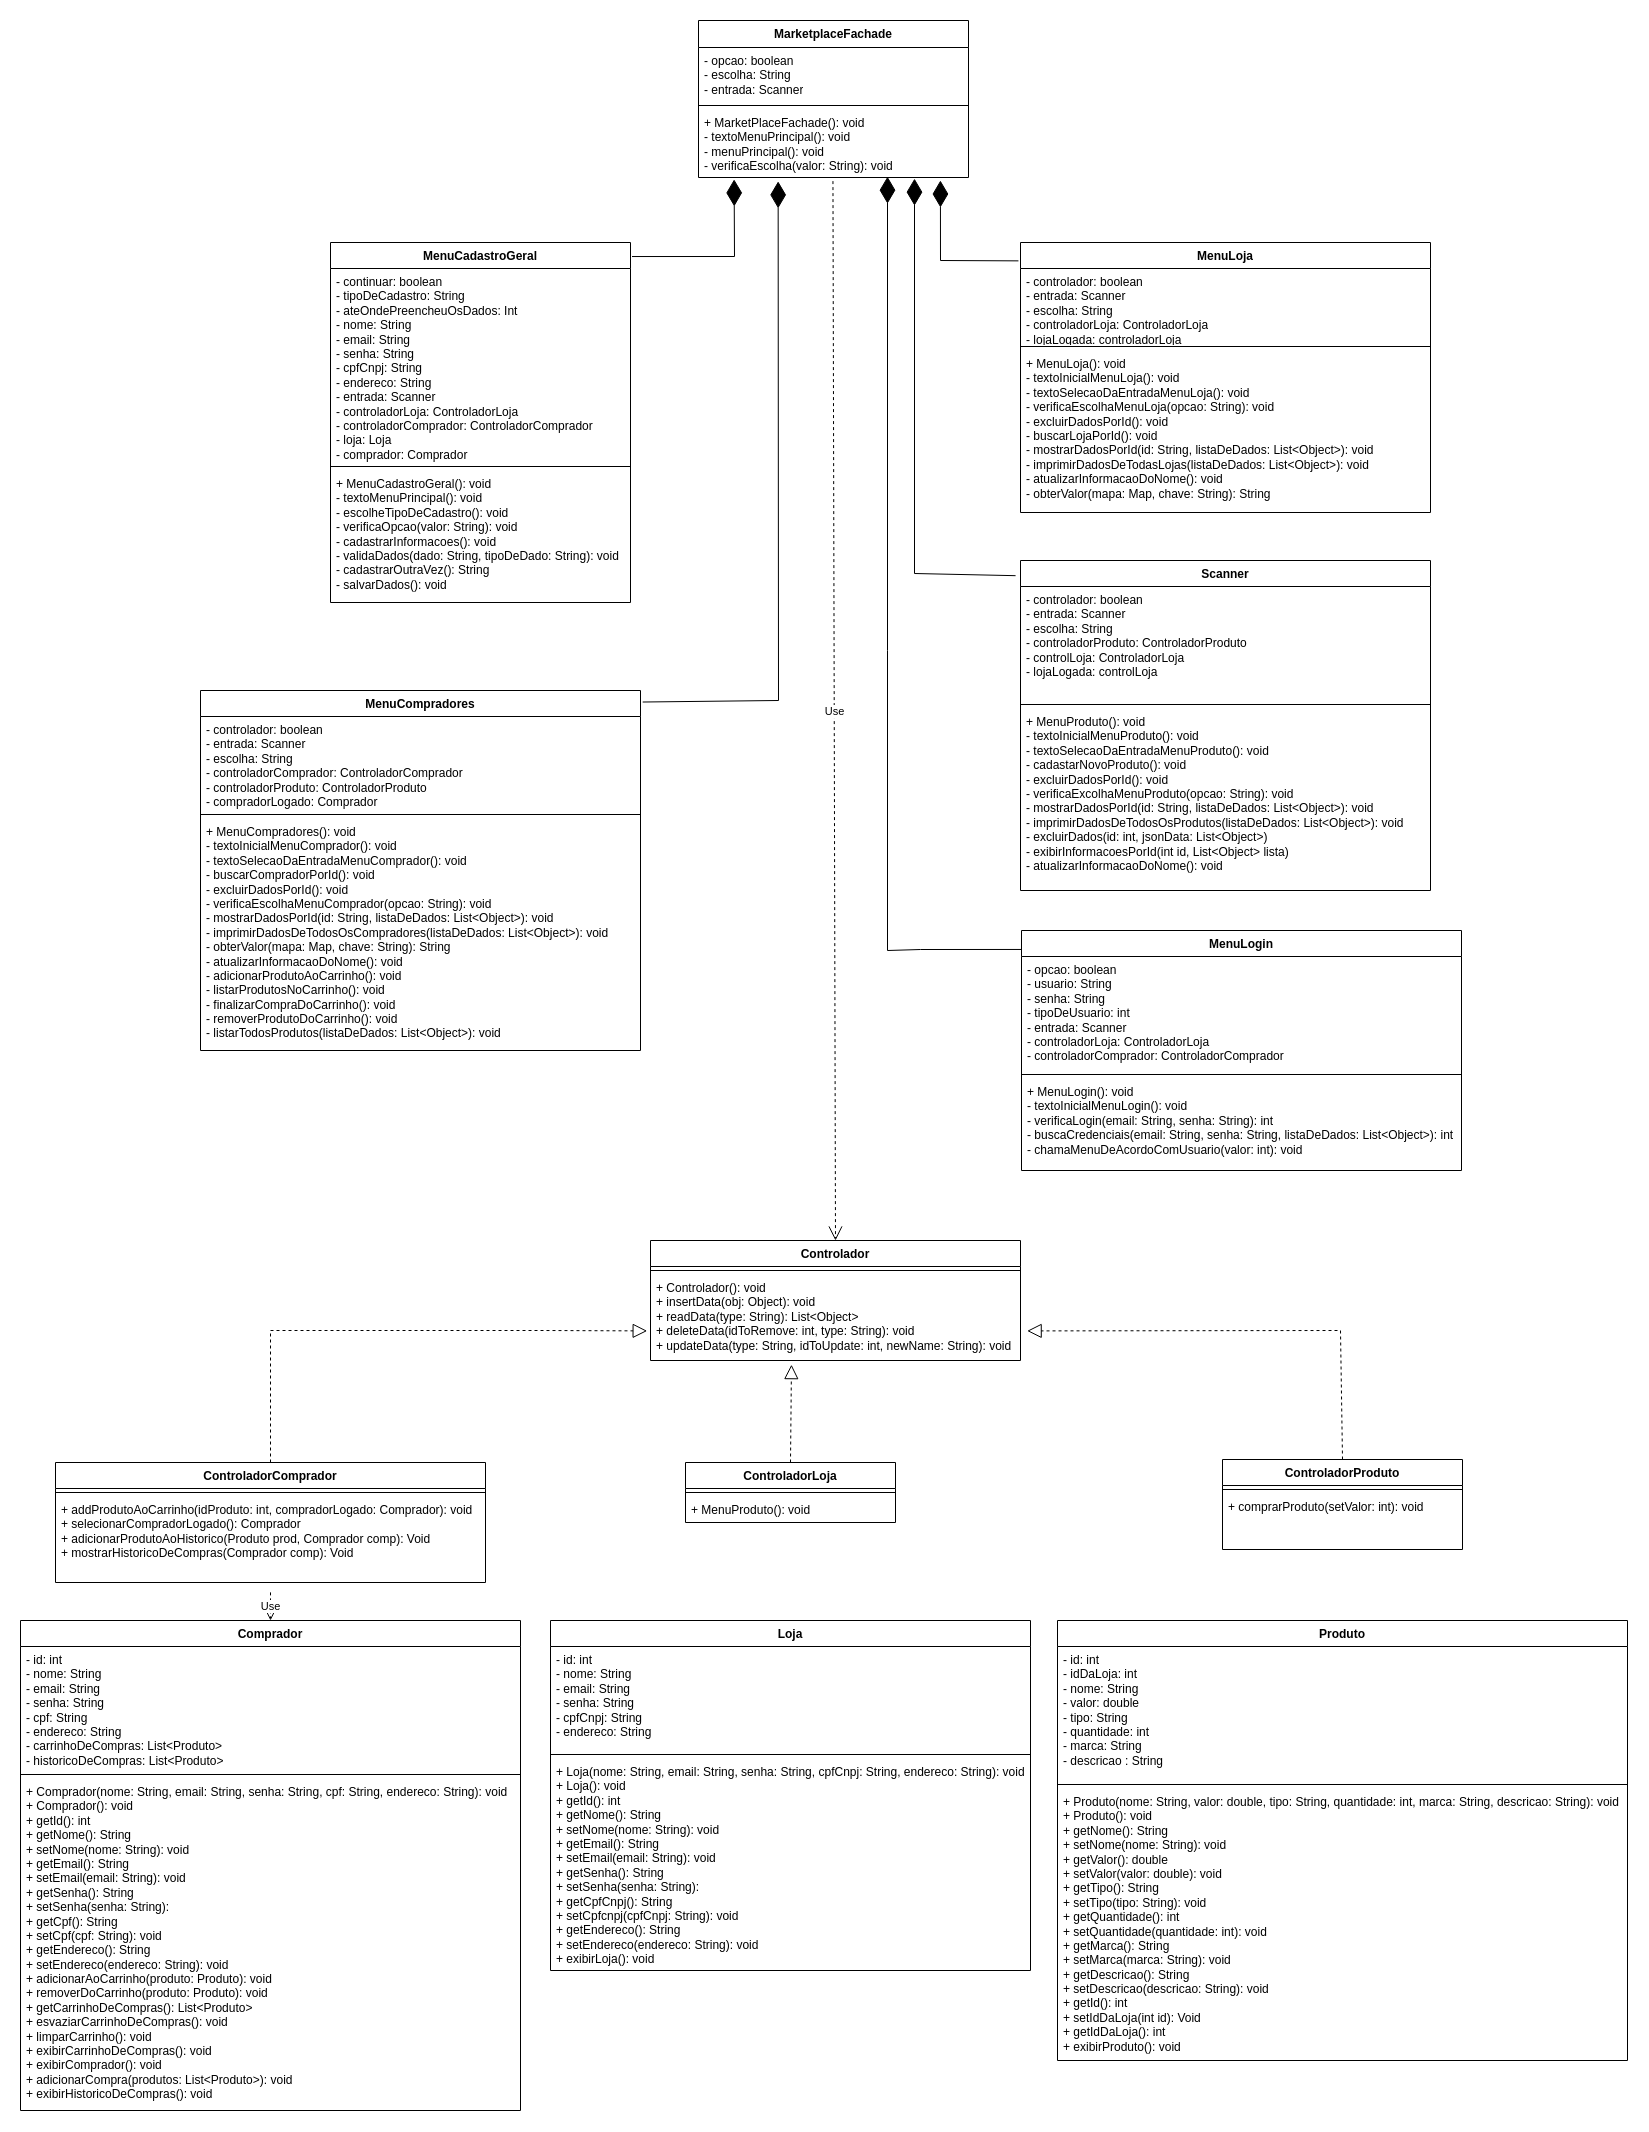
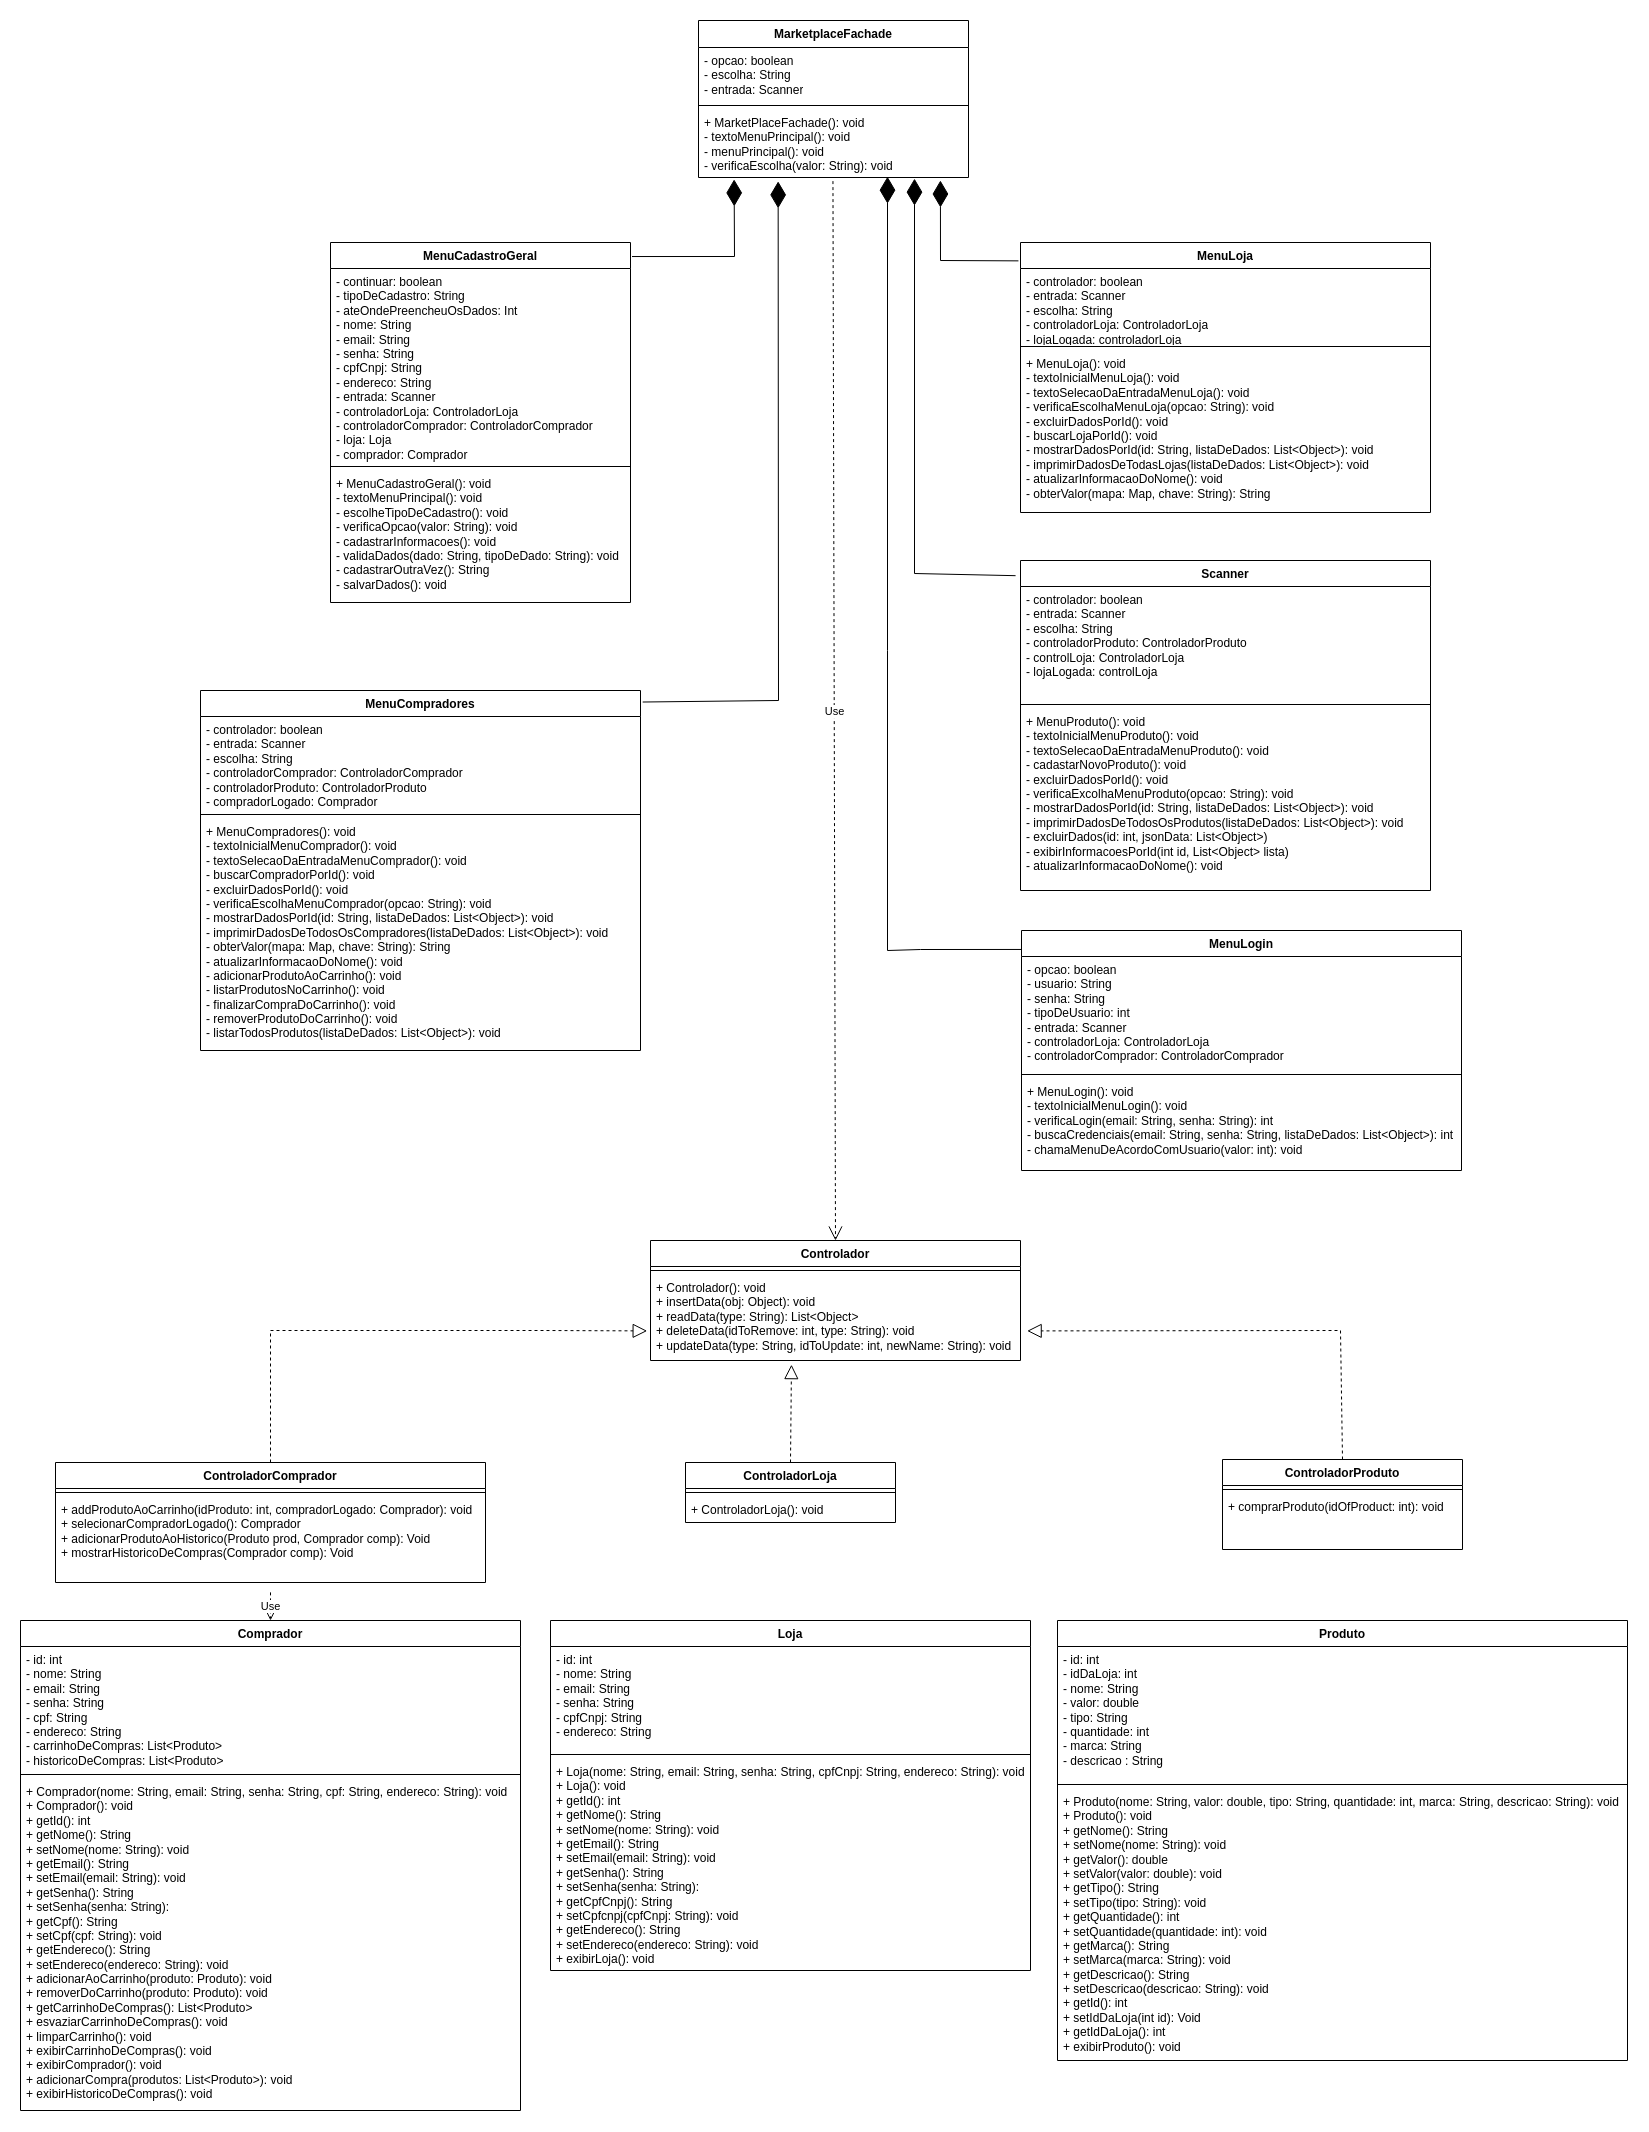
- <mxCell id="18" value="+ comprarProduto(setValor: int): void" style="text;strokeColor=none;fillColor=none;align=left;verticalAlign=top;spacingLeft=4;spacingRight=4;overflow=hidden;rotatable=0;points=[[0,0.5],[1,0.5]];portConstraint=eastwest;whiteSpace=wrap;html=1;" parent="16" vertex="1"><mxGeometry y="34" width="240" height="56" as="geometry" /></mxCell>
+ <mxCell id="18" value="+ comprarProduto(idOfProduct: int): void" style="text;strokeColor=none;fillColor=none;align=left;verticalAlign=top;spacingLeft=4;spacingRight=4;overflow=hidden;rotatable=0;points=[[0,0.5],[1,0.5]];portConstraint=eastwest;whiteSpace=wrap;html=1;" parent="16" vertex="1"><mxGeometry y="34" width="240" height="56" as="geometry" /></mxCell>
- <mxCell id="12" value="+ MenuProduto(): void" style="text;strokeColor=none;fillColor=none;align=left;verticalAlign=top;spacingLeft=4;spacingRight=4;overflow=hidden;rotatable=0;points=[[0,0.5],[1,0.5]];portConstraint=eastwest;whiteSpace=wrap;html=1;" parent="10" vertex="1"><mxGeometry y="34" width="210" height="26" as="geometry" /></mxCell>
+ <mxCell id="12" value="+ ControladorLoja(): void" style="text;strokeColor=none;fillColor=none;align=left;verticalAlign=top;spacingLeft=4;spacingRight=4;overflow=hidden;rotatable=0;points=[[0,0.5],[1,0.5]];portConstraint=eastwest;whiteSpace=wrap;html=1;" parent="10" vertex="1"><mxGeometry y="34" width="210" height="26" as="geometry" /></mxCell>
